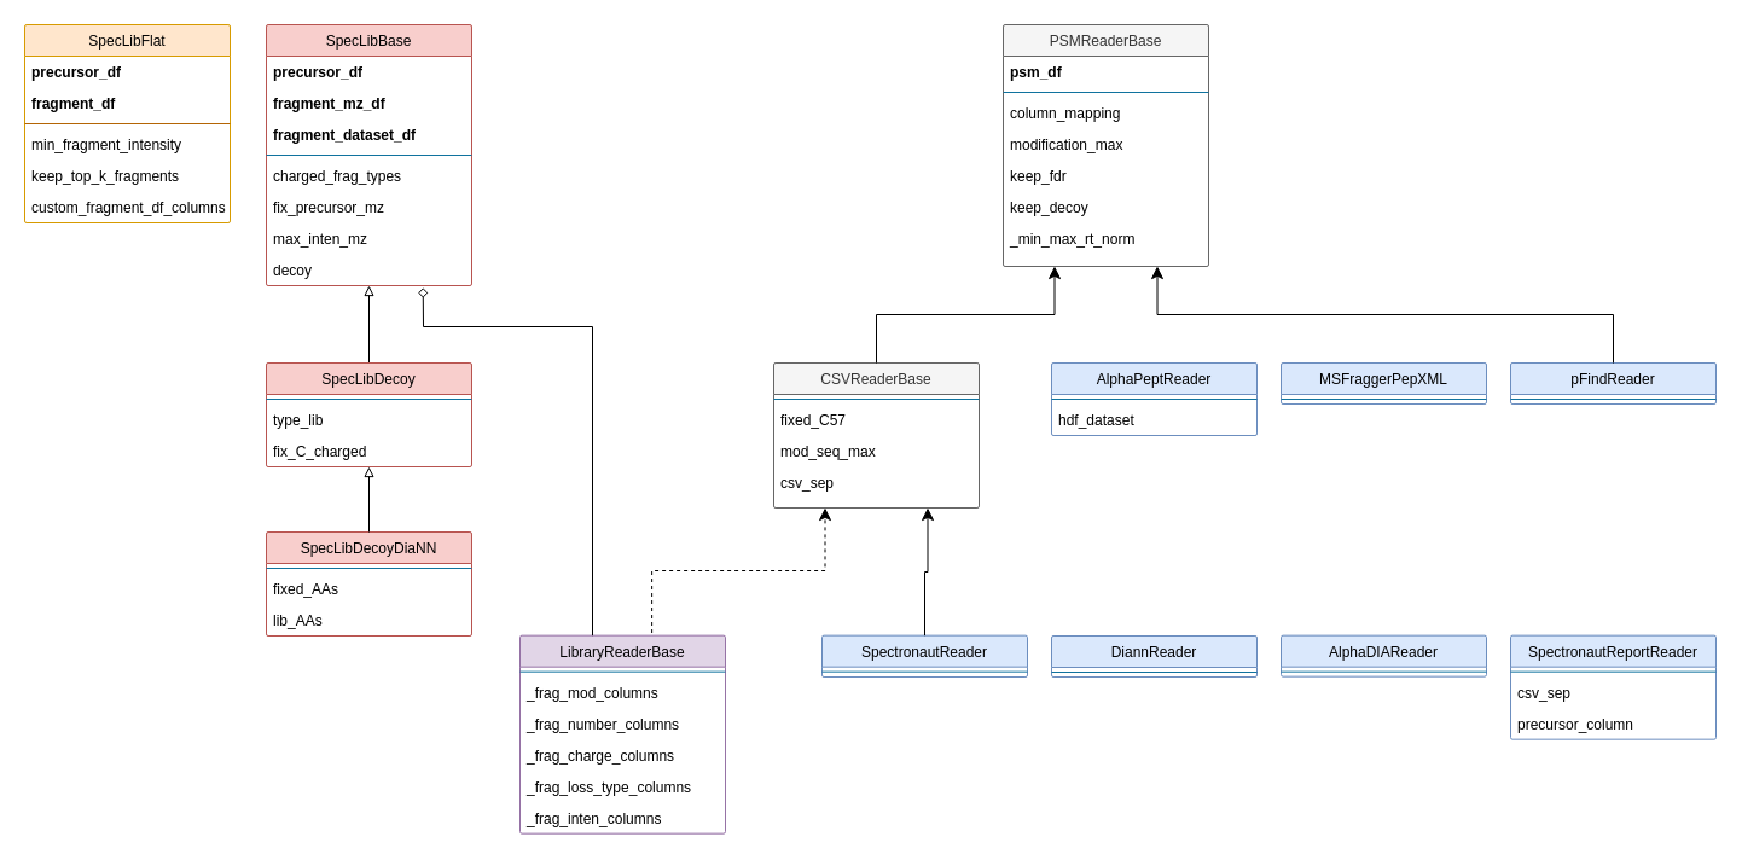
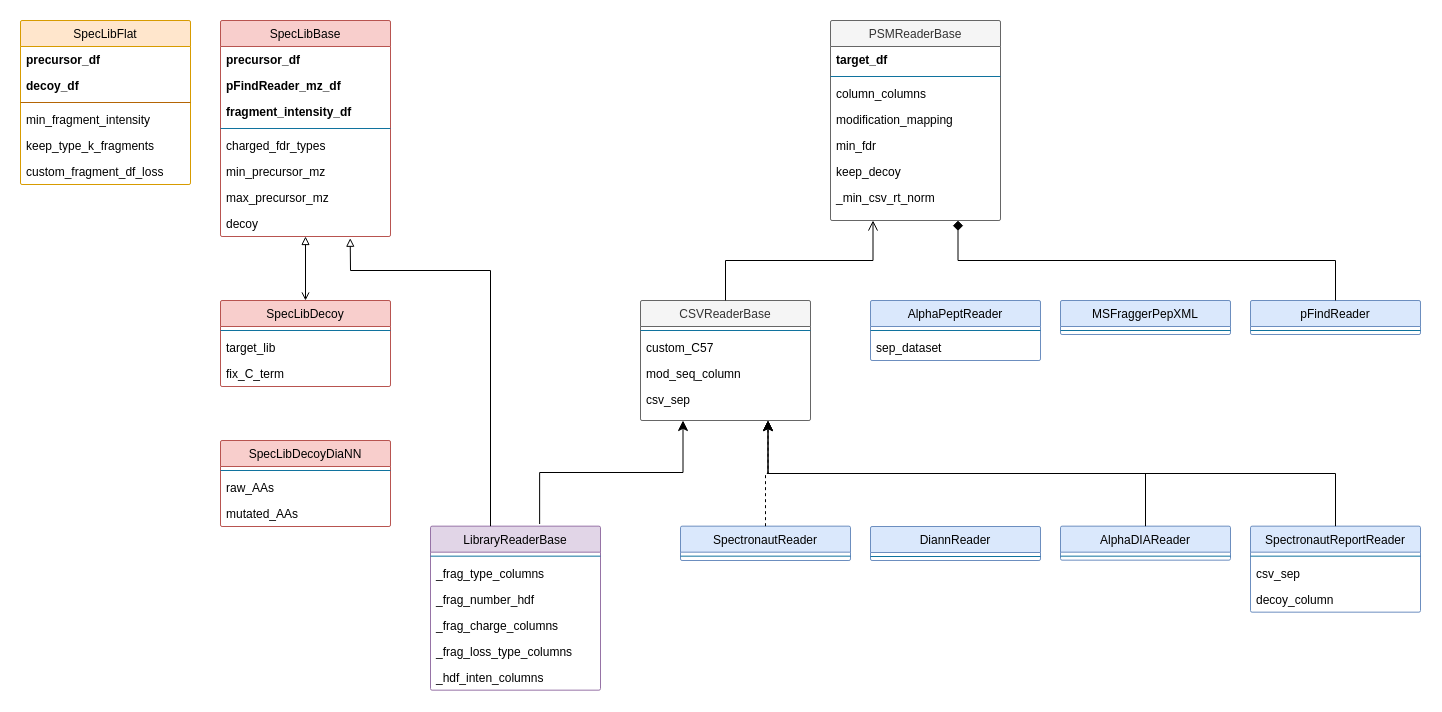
- <mxCell id="29" value="psm_df" style="text;align=left;verticalAlign=top;spacingLeft=4;spacingRight=4;overflow=hidden;rotatable=0;points=[[0,0.5],[1,0.5]];portConstraint=eastwest;fontStyle=1" parent="28" vertex="1"><mxGeometry y="26" width="170" height="26" as="geometry" /></mxCell>
+ <mxCell id="29" value="target_df" style="text;align=left;verticalAlign=top;spacingLeft=4;spacingRight=4;overflow=hidden;rotatable=0;points=[[0,0.5],[1,0.5]];portConstraint=eastwest;fontStyle=1" parent="28" vertex="1"><mxGeometry y="26" width="170" height="26" as="geometry" /></mxCell>
- <mxCell id="23" value="fragment_df" style="text;align=left;verticalAlign=top;spacingLeft=4;spacingRight=4;overflow=hidden;rotatable=0;points=[[0,0.5],[1,0.5]];portConstraint=eastwest;fontStyle=1" parent="21" vertex="1"><mxGeometry y="52" width="170" height="26" as="geometry" /></mxCell>
+ <mxCell id="23" value="decoy_df" style="text;align=left;verticalAlign=top;spacingLeft=4;spacingRight=4;overflow=hidden;rotatable=0;points=[[0,0.5],[1,0.5]];portConstraint=eastwest;fontStyle=1" parent="21" vertex="1"><mxGeometry y="52" width="170" height="26" as="geometry" /></mxCell>
- <mxCell id="5" value="fragment_mz_df" style="text;align=left;verticalAlign=top;spacingLeft=4;spacingRight=4;overflow=hidden;rotatable=0;points=[[0,0.5],[1,0.5]];portConstraint=eastwest;fontStyle=1" parent="3" vertex="1"><mxGeometry y="52" width="170" height="26" as="geometry" /></mxCell>
+ <mxCell id="5" value="pFindReader_mz_df" style="text;align=left;verticalAlign=top;spacingLeft=4;spacingRight=4;overflow=hidden;rotatable=0;points=[[0,0.5],[1,0.5]];portConstraint=eastwest;fontStyle=1" parent="3" vertex="1"><mxGeometry y="52" width="170" height="26" as="geometry" /></mxCell>
- <mxCell id="31" value="column_mapping" style="text;align=left;verticalAlign=top;spacingLeft=4;spacingRight=4;overflow=hidden;rotatable=0;points=[[0,0.5],[1,0.5]];portConstraint=eastwest;" parent="28" vertex="1"><mxGeometry y="60" width="170" height="26" as="geometry" /></mxCell>
+ <mxCell id="31" value="column_columns" style="text;align=left;verticalAlign=top;spacingLeft=4;spacingRight=4;overflow=hidden;rotatable=0;points=[[0,0.5],[1,0.5]];portConstraint=eastwest;" parent="28" vertex="1"><mxGeometry y="60" width="170" height="26" as="geometry" /></mxCell>
- <mxCell id="6" value="fragment_dataset_df" style="text;align=left;verticalAlign=top;spacingLeft=4;spacingRight=4;overflow=hidden;rotatable=0;points=[[0,0.5],[1,0.5]];portConstraint=eastwest;fontStyle=1" parent="3" vertex="1"><mxGeometry y="78" width="170" height="26" as="geometry" /></mxCell>
+ <mxCell id="6" value="fragment_intensity_df" style="text;align=left;verticalAlign=top;spacingLeft=4;spacingRight=4;overflow=hidden;rotatable=0;points=[[0,0.5],[1,0.5]];portConstraint=eastwest;fontStyle=1" parent="3" vertex="1"><mxGeometry y="78" width="170" height="26" as="geometry" /></mxCell>
- <mxCell id="32" value="modification_max" style="text;align=left;verticalAlign=top;spacingLeft=4;spacingRight=4;overflow=hidden;rotatable=0;points=[[0,0.5],[1,0.5]];portConstraint=eastwest;rounded=0;shadow=0;html=0;" parent="28" vertex="1"><mxGeometry y="86" width="170" height="26" as="geometry" /></mxCell>
+ <mxCell id="32" value="modification_mapping" style="text;align=left;verticalAlign=top;spacingLeft=4;spacingRight=4;overflow=hidden;rotatable=0;points=[[0,0.5],[1,0.5]];portConstraint=eastwest;rounded=0;shadow=0;html=0;" parent="28" vertex="1"><mxGeometry y="86" width="170" height="26" as="geometry" /></mxCell>
- <mxCell id="26" value="keep_top_k_fragments" style="text;align=left;verticalAlign=top;spacingLeft=4;spacingRight=4;overflow=hidden;rotatable=0;points=[[0,0.5],[1,0.5]];portConstraint=eastwest;rounded=0;shadow=0;html=0;" parent="21" vertex="1"><mxGeometry y="112" width="170" height="26" as="geometry" /></mxCell>
+ <mxCell id="26" value="keep_type_k_fragments" style="text;align=left;verticalAlign=top;spacingLeft=4;spacingRight=4;overflow=hidden;rotatable=0;points=[[0,0.5],[1,0.5]];portConstraint=eastwest;rounded=0;shadow=0;html=0;" parent="21" vertex="1"><mxGeometry y="112" width="170" height="26" as="geometry" /></mxCell>
- <mxCell id="8" value="charged_frag_types" style="text;align=left;verticalAlign=top;spacingLeft=4;spacingRight=4;overflow=hidden;rotatable=0;points=[[0,0.5],[1,0.5]];portConstraint=eastwest;" parent="3" vertex="1"><mxGeometry y="112" width="170" height="26" as="geometry" /></mxCell>
+ <mxCell id="8" value="charged_fdr_types" style="text;align=left;verticalAlign=top;spacingLeft=4;spacingRight=4;overflow=hidden;rotatable=0;points=[[0,0.5],[1,0.5]];portConstraint=eastwest;" parent="3" vertex="1"><mxGeometry y="112" width="170" height="26" as="geometry" /></mxCell>
- <mxCell id="33" value="keep_fdr" style="text;align=left;verticalAlign=top;spacingLeft=4;spacingRight=4;overflow=hidden;rotatable=0;points=[[0,0.5],[1,0.5]];portConstraint=eastwest;rounded=0;shadow=0;html=0;" parent="28" vertex="1"><mxGeometry y="112" width="170" height="26" as="geometry" /></mxCell>
+ <mxCell id="33" value="min_fdr" style="text;align=left;verticalAlign=top;spacingLeft=4;spacingRight=4;overflow=hidden;rotatable=0;points=[[0,0.5],[1,0.5]];portConstraint=eastwest;rounded=0;shadow=0;html=0;" parent="28" vertex="1"><mxGeometry y="112" width="170" height="26" as="geometry" /></mxCell>
- <mxCell id="27" value="custom_fragment_df_columns" style="text;align=left;verticalAlign=top;spacingLeft=4;spacingRight=4;overflow=hidden;rotatable=0;points=[[0,0.5],[1,0.5]];portConstraint=eastwest;rounded=0;shadow=0;html=0;" parent="21" vertex="1"><mxGeometry y="138" width="170" height="26" as="geometry" /></mxCell>
+ <mxCell id="27" value="custom_fragment_df_loss" style="text;align=left;verticalAlign=top;spacingLeft=4;spacingRight=4;overflow=hidden;rotatable=0;points=[[0,0.5],[1,0.5]];portConstraint=eastwest;rounded=0;shadow=0;html=0;" parent="21" vertex="1"><mxGeometry y="138" width="170" height="26" as="geometry" /></mxCell>
- <mxCell id="9" value="fix_precursor_mz" style="text;align=left;verticalAlign=top;spacingLeft=4;spacingRight=4;overflow=hidden;rotatable=0;points=[[0,0.5],[1,0.5]];portConstraint=eastwest;rounded=0;shadow=0;html=0;" parent="3" vertex="1"><mxGeometry y="138" width="170" height="26" as="geometry" /></mxCell>
+ <mxCell id="9" value="min_precursor_mz" style="text;align=left;verticalAlign=top;spacingLeft=4;spacingRight=4;overflow=hidden;rotatable=0;points=[[0,0.5],[1,0.5]];portConstraint=eastwest;rounded=0;shadow=0;html=0;" parent="3" vertex="1"><mxGeometry y="138" width="170" height="26" as="geometry" /></mxCell>
- <mxCell id="10" value="max_inten_mz" style="text;align=left;verticalAlign=top;spacingLeft=4;spacingRight=4;overflow=hidden;rotatable=0;points=[[0,0.5],[1,0.5]];portConstraint=eastwest;rounded=0;shadow=0;html=0;" parent="3" vertex="1"><mxGeometry y="164" width="170" height="26" as="geometry" /></mxCell>
+ <mxCell id="10" value="max_precursor_mz" style="text;align=left;verticalAlign=top;spacingLeft=4;spacingRight=4;overflow=hidden;rotatable=0;points=[[0,0.5],[1,0.5]];portConstraint=eastwest;rounded=0;shadow=0;html=0;" parent="3" vertex="1"><mxGeometry y="164" width="170" height="26" as="geometry" /></mxCell>
- <mxCell id="35" value="_min_max_rt_norm" style="text;align=left;verticalAlign=top;spacingLeft=4;spacingRight=4;overflow=hidden;rotatable=0;points=[[0,0.5],[1,0.5]];portConstraint=eastwest;rounded=0;shadow=0;html=0;" parent="28" vertex="1"><mxGeometry y="164" width="170" height="26" as="geometry" /></mxCell>
+ <mxCell id="35" value="_min_csv_rt_norm" style="text;align=left;verticalAlign=top;spacingLeft=4;spacingRight=4;overflow=hidden;rotatable=0;points=[[0,0.5],[1,0.5]];portConstraint=eastwest;rounded=0;shadow=0;html=0;" parent="28" vertex="1"><mxGeometry y="164" width="170" height="26" as="geometry" /></mxCell>
- <mxCell id="70" value="" style="edgeStyle=elbowEdgeStyle;elbow=vertical;endArrow=classic;html=1;curved=0;rounded=0;endSize=8;startSize=8;exitX=0.5;exitY=0;exitDx=0;exitDy=0;entryX=0.25;entryY=1;entryDx=0;entryDy=0;" edge="1" parent="1" source="36" target="28"><mxGeometry width="50" height="50" relative="1" as="geometry"><mxPoint x="955" y="310" as="sourcePoint" /><mxPoint x="908" y="230" as="targetPoint" /></mxGeometry></mxCell>
+ <mxCell id="70" value="" style="edgeStyle=elbowEdgeStyle;elbow=vertical;endArrow=open;html=1;curved=0;rounded=0;endSize=8;startSize=8;exitX=0.5;exitY=0;exitDx=0;exitDy=0;entryX=0.25;entryY=1;entryDx=0;entryDy=0;" edge="1" parent="1" source="36" target="28"><mxGeometry width="50" height="50" relative="1" as="geometry"><mxPoint x="955" y="310" as="sourcePoint" /><mxPoint x="908" y="230" as="targetPoint" /></mxGeometry></mxCell>
- <mxCell id="71" value="" style="edgeStyle=elbowEdgeStyle;elbow=vertical;endArrow=classic;html=1;curved=0;rounded=0;endSize=8;startSize=8;exitX=0.5;exitY=0;exitDx=0;exitDy=0;entryX=0.75;entryY=1;entryDx=0;entryDy=0;" edge="1" parent="1" source="46" target="28"><mxGeometry width="50" height="50" relative="1" as="geometry"><mxPoint x="1155" y="310" as="sourcePoint" /><mxPoint x="955" y="230" as="targetPoint" /></mxGeometry></mxCell>
+ <mxCell id="71" value="" style="edgeStyle=elbowEdgeStyle;elbow=vertical;endArrow=diamond;html=1;curved=0;rounded=0;endSize=8;startSize=8;exitX=0.5;exitY=0;exitDx=0;exitDy=0;entryX=0.75;entryY=1;entryDx=0;entryDy=0;" edge="1" parent="1" source="46" target="28"><mxGeometry width="50" height="50" relative="1" as="geometry"><mxPoint x="1155" y="310" as="sourcePoint" /><mxPoint x="955" y="230" as="targetPoint" /></mxGeometry></mxCell>
- <mxCell id="63" value="" style="endArrow=diamond;html=1;rounded=0;endFill=0;entryX=0.763;entryY=1.067;entryDx=0;entryDy=0;entryPerimeter=0;exitX=0.353;exitY=0;exitDx=0;exitDy=0;exitPerimeter=0;" parent="1" source="56" target="11" edge="1"><mxGeometry width="50" height="50" relative="1" as="geometry"><mxPoint x="550" y="570" as="sourcePoint" /><mxPoint x="530" y="360" as="targetPoint" /><Array as="points"><mxPoint x="490" y="270" /><mxPoint x="350" y="270" /></Array></mxGeometry></mxCell>
+ <mxCell id="63" value="" style="endArrow=block;html=1;rounded=0;endFill=0;entryX=0.763;entryY=1.067;entryDx=0;entryDy=0;entryPerimeter=0;exitX=0.353;exitY=0;exitDx=0;exitDy=0;exitPerimeter=0;" parent="1" source="56" target="11" edge="1"><mxGeometry width="50" height="50" relative="1" as="geometry"><mxPoint x="550" y="570" as="sourcePoint" /><mxPoint x="530" y="360" as="targetPoint" /><Array as="points"><mxPoint x="490" y="270" /><mxPoint x="350" y="270" /></Array></mxGeometry></mxCell>
- <mxCell id="2" value="" style="edgeStyle=orthogonalEdgeStyle;rounded=0;orthogonalLoop=1;jettySize=auto;html=1;entryX=0.5;entryY=0;entryDx=0;entryDy=0;endArrow=none;endFill=0;startArrow=block;startFill=0;" parent="1" source="3" target="12" edge="1"><mxGeometry relative="1" as="geometry"><Array as="points"><mxPoint x="305" y="128" /><mxPoint x="305" y="310" /></Array></mxGeometry></mxCell>
+ <mxCell id="2" value="" style="edgeStyle=orthogonalEdgeStyle;rounded=0;orthogonalLoop=1;jettySize=auto;html=1;entryX=0.5;entryY=0;entryDx=0;entryDy=0;endArrow=open;endFill=0;startArrow=block;startFill=0;" parent="1" source="3" target="12" edge="1"><mxGeometry relative="1" as="geometry"><Array as="points"><mxPoint x="305" y="128" /><mxPoint x="305" y="310" /></Array></mxGeometry></mxCell>
- <mxCell id="14" value="type_lib" style="text;align=left;verticalAlign=top;spacingLeft=4;spacingRight=4;overflow=hidden;rotatable=0;points=[[0,0.5],[1,0.5]];portConstraint=eastwest;" parent="12" vertex="1"><mxGeometry y="34" width="170" height="26" as="geometry" /></mxCell>
+ <mxCell id="14" value="target_lib" style="text;align=left;verticalAlign=top;spacingLeft=4;spacingRight=4;overflow=hidden;rotatable=0;points=[[0,0.5],[1,0.5]];portConstraint=eastwest;" parent="12" vertex="1"><mxGeometry y="34" width="170" height="26" as="geometry" /></mxCell>
- <mxCell id="38" value="fixed_C57" style="text;align=left;verticalAlign=top;spacingLeft=4;spacingRight=4;overflow=hidden;rotatable=0;points=[[0,0.5],[1,0.5]];portConstraint=eastwest;" parent="36" vertex="1"><mxGeometry y="34" width="170" height="26" as="geometry" /></mxCell>
+ <mxCell id="38" value="custom_C57" style="text;align=left;verticalAlign=top;spacingLeft=4;spacingRight=4;overflow=hidden;rotatable=0;points=[[0,0.5],[1,0.5]];portConstraint=eastwest;" parent="36" vertex="1"><mxGeometry y="34" width="170" height="26" as="geometry" /></mxCell>
- <mxCell id="43" value="hdf_dataset" style="text;align=left;verticalAlign=top;spacingLeft=4;spacingRight=4;overflow=hidden;rotatable=0;points=[[0,0.5],[1,0.5]];portConstraint=eastwest;" parent="41" vertex="1"><mxGeometry y="34" width="170" height="26" as="geometry" /></mxCell>
+ <mxCell id="43" value="sep_dataset" style="text;align=left;verticalAlign=top;spacingLeft=4;spacingRight=4;overflow=hidden;rotatable=0;points=[[0,0.5],[1,0.5]];portConstraint=eastwest;" parent="41" vertex="1"><mxGeometry y="34" width="170" height="26" as="geometry" /></mxCell>
- <mxCell id="15" value="fix_C_charged" style="text;align=left;verticalAlign=top;spacingLeft=4;spacingRight=4;overflow=hidden;rotatable=0;points=[[0,0.5],[1,0.5]];portConstraint=eastwest;" parent="12" vertex="1"><mxGeometry y="60" width="170" height="26" as="geometry" /></mxCell>
+ <mxCell id="15" value="fix_C_term" style="text;align=left;verticalAlign=top;spacingLeft=4;spacingRight=4;overflow=hidden;rotatable=0;points=[[0,0.5],[1,0.5]];portConstraint=eastwest;" parent="12" vertex="1"><mxGeometry y="60" width="170" height="26" as="geometry" /></mxCell>
- <mxCell id="39" value="mod_seq_max" style="text;align=left;verticalAlign=top;spacingLeft=4;spacingRight=4;overflow=hidden;rotatable=0;points=[[0,0.5],[1,0.5]];portConstraint=eastwest;" parent="36" vertex="1"><mxGeometry y="60" width="170" height="26" as="geometry" /></mxCell>
+ <mxCell id="39" value="mod_seq_column" style="text;align=left;verticalAlign=top;spacingLeft=4;spacingRight=4;overflow=hidden;rotatable=0;points=[[0,0.5],[1,0.5]];portConstraint=eastwest;" parent="36" vertex="1"><mxGeometry y="60" width="170" height="26" as="geometry" /></mxCell>
- <mxCell id="20" value="" style="endArrow=block;html=1;rounded=0;exitX=0.5;exitY=0;exitDx=0;exitDy=0;endFill=0;entryX=0.5;entryY=1;entryDx=0;entryDy=0;" parent="1" source="16" target="12" edge="1"><mxGeometry width="50" height="50" relative="1" as="geometry"><mxPoint x="530" y="330" as="sourcePoint" /><mxPoint x="310" y="410" as="targetPoint" /></mxGeometry></mxCell>
- <mxCell id="64" value="" style="edgeStyle=elbowEdgeStyle;elbow=vertical;endArrow=classic;html=1;curved=0;rounded=0;endSize=8;startSize=8;exitX=0.642;exitY=-0.013;exitDx=0;exitDy=0;exitPerimeter=0;entryX=0.25;entryY=1;entryDx=0;entryDy=0;dashed=1;" parent="1" source="56" target="36" edge="1"><mxGeometry width="50" height="50" relative="1" as="geometry"><mxPoint x="540" y="560" as="sourcePoint" /><mxPoint x="681" y="470" as="targetPoint" /></mxGeometry></mxCell>
+ <mxCell id="64" value="" style="edgeStyle=elbowEdgeStyle;elbow=vertical;endArrow=classic;html=1;curved=0;rounded=0;endSize=8;startSize=8;exitX=0.642;exitY=-0.013;exitDx=0;exitDy=0;exitPerimeter=0;entryX=0.25;entryY=1;entryDx=0;entryDy=0;" parent="1" source="56" target="36" edge="1"><mxGeometry width="50" height="50" relative="1" as="geometry"><mxPoint x="540" y="560" as="sourcePoint" /><mxPoint x="681" y="470" as="targetPoint" /></mxGeometry></mxCell>
+ <mxCell id="65" value="" style="edgeStyle=elbowEdgeStyle;elbow=vertical;endArrow=classic;html=1;curved=0;rounded=0;endSize=8;startSize=8;exitX=0.5;exitY=0;exitDx=0;exitDy=0;entryX=0.75;entryY=1;entryDx=0;entryDy=0;" edge="1" parent="1" source="52" target="36"><mxGeometry width="50" height="50" relative="1" as="geometry"><mxPoint x="690" y="462" as="sourcePoint" /><mxPoint x="832" y="410" as="targetPoint" /></mxGeometry></mxCell>
- <mxCell id="18" value="fixed_AAs" style="text;align=left;verticalAlign=top;spacingLeft=4;spacingRight=4;overflow=hidden;rotatable=0;points=[[0,0.5],[1,0.5]];portConstraint=eastwest;" parent="16" vertex="1"><mxGeometry y="34" width="170" height="26" as="geometry" /></mxCell>
+ <mxCell id="18" value="raw_AAs" style="text;align=left;verticalAlign=top;spacingLeft=4;spacingRight=4;overflow=hidden;rotatable=0;points=[[0,0.5],[1,0.5]];portConstraint=eastwest;" parent="16" vertex="1"><mxGeometry y="34" width="170" height="26" as="geometry" /></mxCell>
- <mxCell id="66" value="" style="edgeStyle=elbowEdgeStyle;elbow=vertical;endArrow=classic;html=1;curved=0;rounded=0;endSize=8;startSize=8;exitX=0.5;exitY=0;exitDx=0;exitDy=0;entryX=0.75;entryY=1;entryDx=0;entryDy=0;" edge="1" parent="1" source="48" target="36"><mxGeometry width="50" height="50" relative="1" as="geometry"><mxPoint x="1070" y="503" as="sourcePoint" /><mxPoint x="760" y="450" as="targetPoint" /></mxGeometry></mxCell>
+ <mxCell id="66" value="" style="edgeStyle=elbowEdgeStyle;elbow=vertical;endArrow=classic;html=1;curved=0;rounded=0;endSize=8;startSize=8;exitX=0.5;exitY=0;exitDx=0;exitDy=0;entryX=0.75;entryY=1;entryDx=0;entryDy=0;dashed=1;" edge="1" parent="1" source="48" target="36"><mxGeometry width="50" height="50" relative="1" as="geometry"><mxPoint x="1070" y="503" as="sourcePoint" /><mxPoint x="760" y="450" as="targetPoint" /></mxGeometry></mxCell>
+ <mxCell id="69" value="" style="edgeStyle=elbowEdgeStyle;elbow=vertical;endArrow=classic;html=1;curved=0;rounded=0;endSize=8;startSize=8;exitX=0.5;exitY=0;exitDx=0;exitDy=0;entryX=0.75;entryY=1;entryDx=0;entryDy=0;" edge="1" parent="1" source="67" target="36"><mxGeometry width="50" height="50" relative="1" as="geometry"><mxPoint x="925" y="536" as="sourcePoint" /><mxPoint x="778" y="440" as="targetPoint" /></mxGeometry></mxCell>
- <mxCell id="19" value="lib_AAs" style="text;align=left;verticalAlign=top;spacingLeft=4;spacingRight=4;overflow=hidden;rotatable=0;points=[[0,0.5],[1,0.5]];portConstraint=eastwest;" parent="16" vertex="1"><mxGeometry y="60" width="170" height="26" as="geometry" /></mxCell>
+ <mxCell id="19" value="mutated_AAs" style="text;align=left;verticalAlign=top;spacingLeft=4;spacingRight=4;overflow=hidden;rotatable=0;points=[[0,0.5],[1,0.5]];portConstraint=eastwest;" parent="16" vertex="1"><mxGeometry y="60" width="170" height="26" as="geometry" /></mxCell>
- <mxCell id="58" value="_frag_mod_columns" style="text;align=left;verticalAlign=top;spacingLeft=4;spacingRight=4;overflow=hidden;rotatable=0;points=[[0,0.5],[1,0.5]];portConstraint=eastwest;" parent="56" vertex="1"><mxGeometry y="34" width="170" height="26" as="geometry" /></mxCell>
+ <mxCell id="58" value="_frag_type_columns" style="text;align=left;verticalAlign=top;spacingLeft=4;spacingRight=4;overflow=hidden;rotatable=0;points=[[0,0.5],[1,0.5]];portConstraint=eastwest;" parent="56" vertex="1"><mxGeometry y="34" width="170" height="26" as="geometry" /></mxCell>
- <mxCell id="59" value="_frag_number_columns" style="text;align=left;verticalAlign=top;spacingLeft=4;spacingRight=4;overflow=hidden;rotatable=0;points=[[0,0.5],[1,0.5]];portConstraint=eastwest;rounded=0;shadow=0;html=0;" parent="56" vertex="1"><mxGeometry y="60" width="170" height="26" as="geometry" /></mxCell>
+ <mxCell id="59" value="_frag_number_hdf" style="text;align=left;verticalAlign=top;spacingLeft=4;spacingRight=4;overflow=hidden;rotatable=0;points=[[0,0.5],[1,0.5]];portConstraint=eastwest;rounded=0;shadow=0;html=0;" parent="56" vertex="1"><mxGeometry y="60" width="170" height="26" as="geometry" /></mxCell>
- <mxCell id="55" value="precursor_column" style="text;align=left;verticalAlign=top;spacingLeft=4;spacingRight=4;overflow=hidden;rotatable=0;points=[[0,0.5],[1,0.5]];portConstraint=eastwest;" parent="52" vertex="1"><mxGeometry y="60" width="170" height="26" as="geometry" /></mxCell>
+ <mxCell id="55" value="decoy_column" style="text;align=left;verticalAlign=top;spacingLeft=4;spacingRight=4;overflow=hidden;rotatable=0;points=[[0,0.5],[1,0.5]];portConstraint=eastwest;" parent="52" vertex="1"><mxGeometry y="60" width="170" height="26" as="geometry" /></mxCell>
- <mxCell id="62" value="_frag_inten_columns" style="text;align=left;verticalAlign=top;spacingLeft=4;spacingRight=4;overflow=hidden;rotatable=0;points=[[0,0.5],[1,0.5]];portConstraint=eastwest;rounded=0;shadow=0;html=0;" parent="56" vertex="1"><mxGeometry y="138" width="170" height="26" as="geometry" /></mxCell>
+ <mxCell id="62" value="_hdf_inten_columns" style="text;align=left;verticalAlign=top;spacingLeft=4;spacingRight=4;overflow=hidden;rotatable=0;points=[[0,0.5],[1,0.5]];portConstraint=eastwest;rounded=0;shadow=0;html=0;" parent="56" vertex="1"><mxGeometry y="138" width="170" height="26" as="geometry" /></mxCell>
